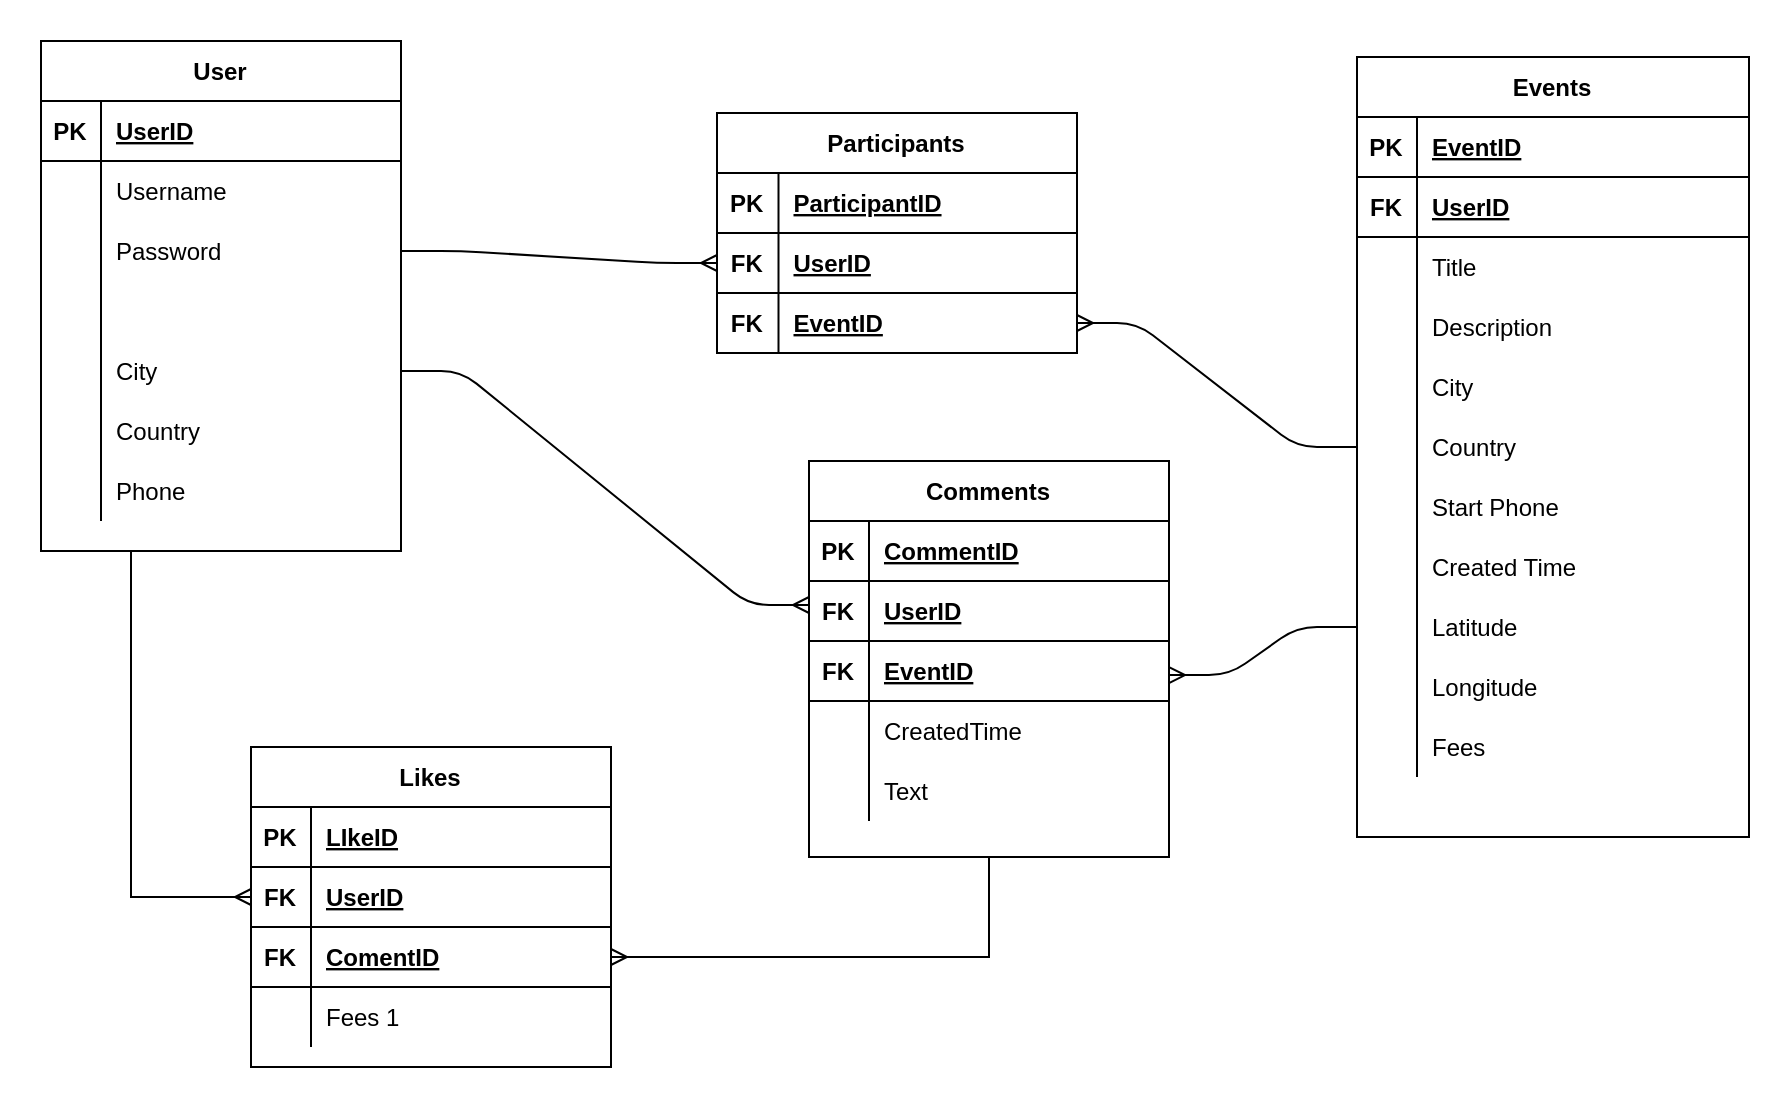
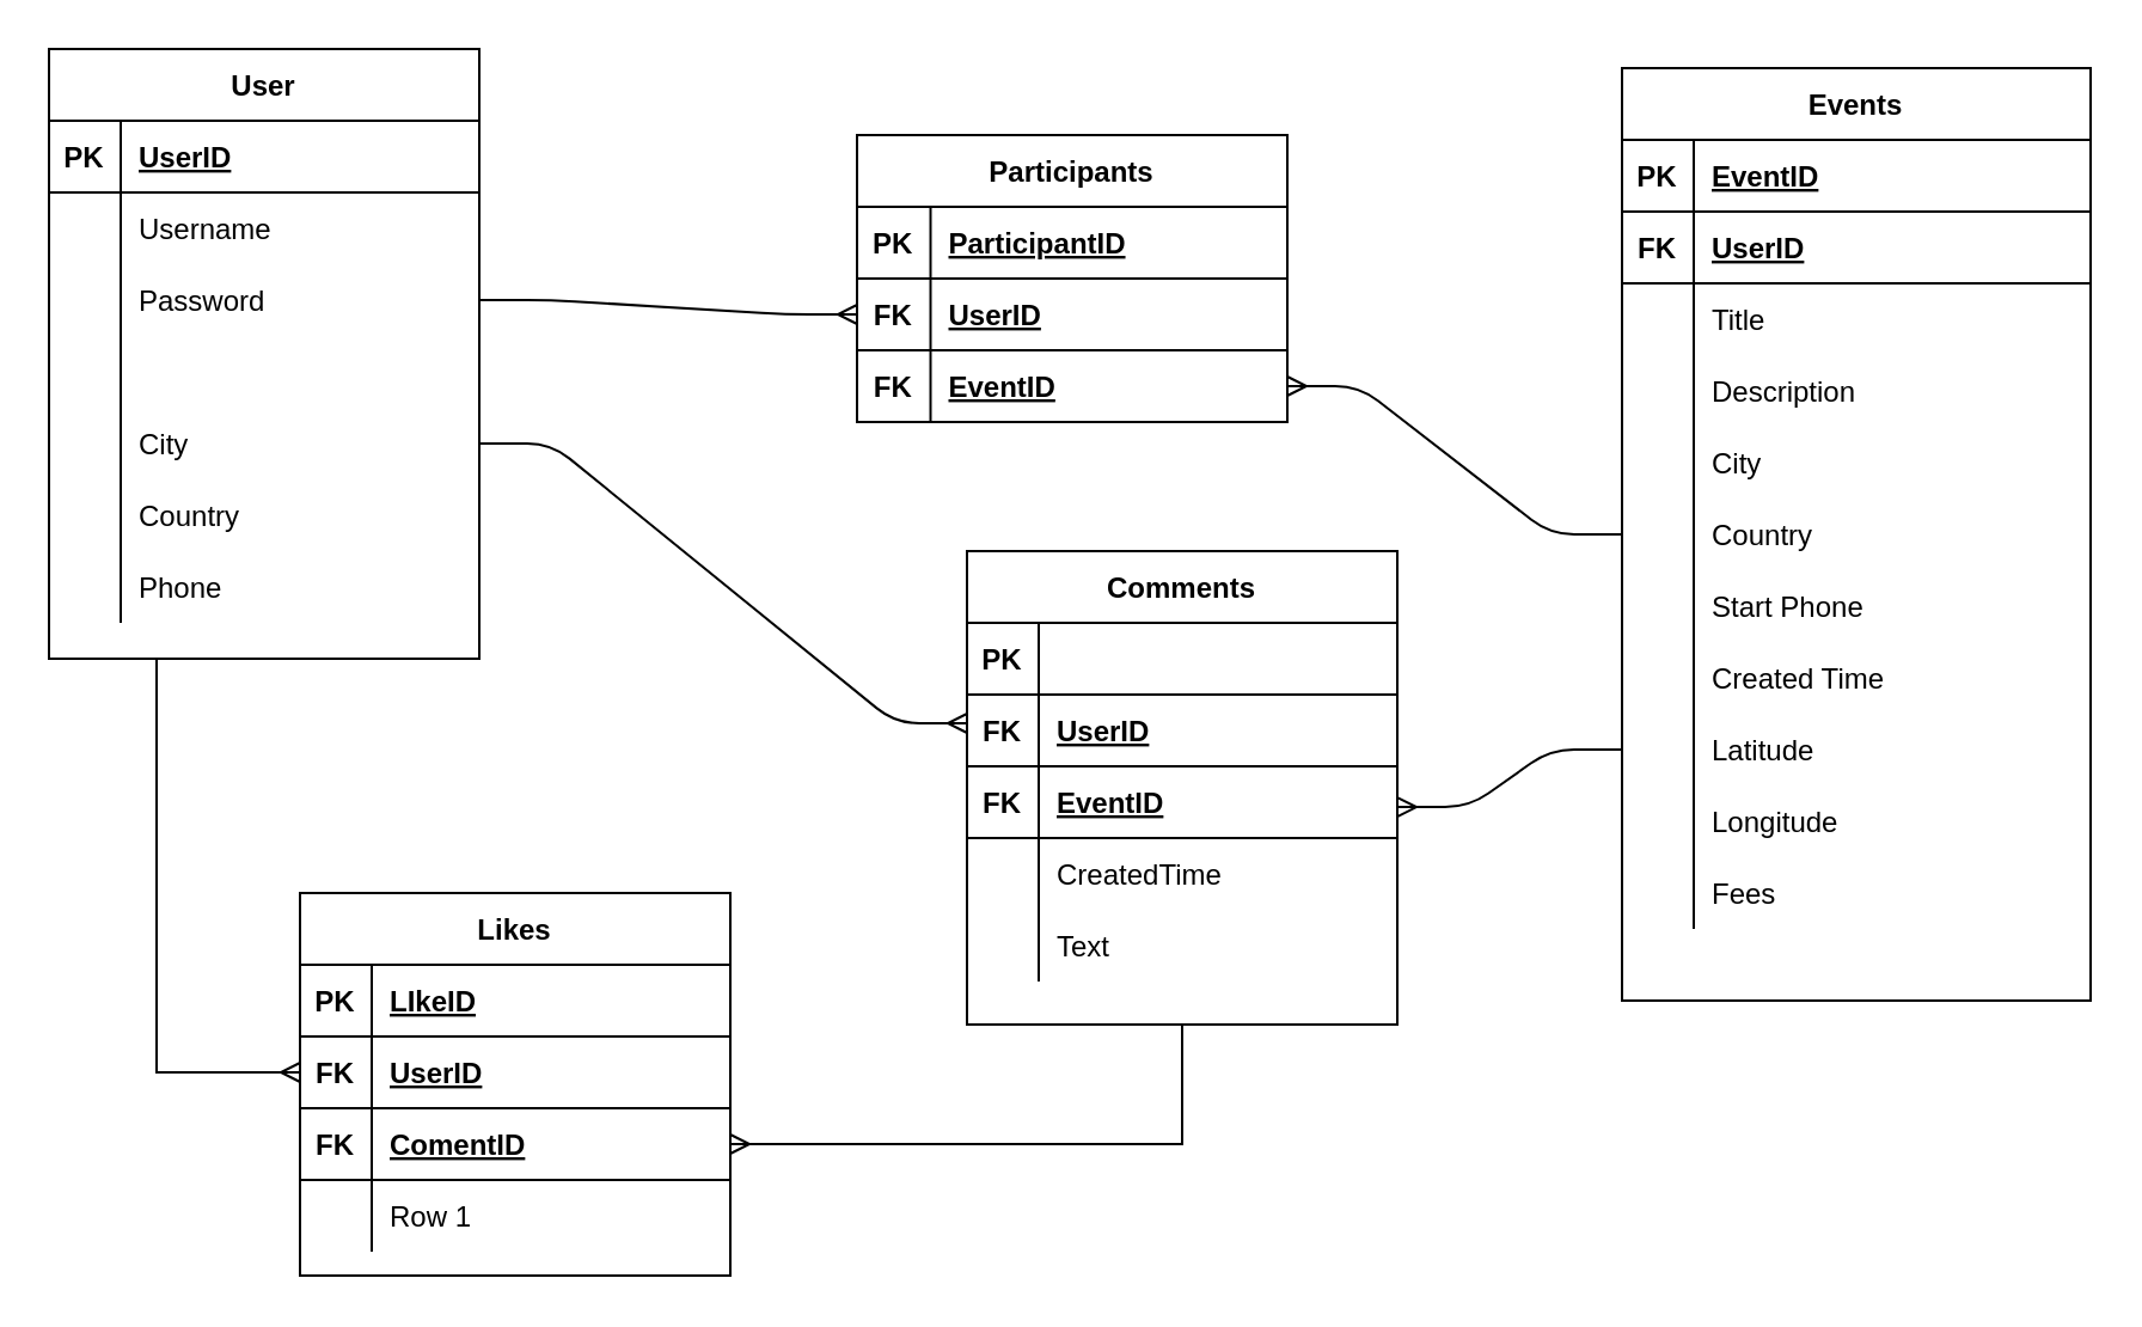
- <mxCell id="74" value="CommentID" style="shape=partialRectangle;connectable=0;fillColor=none;top=0;left=0;bottom=0;right=0;align=left;spacingLeft=6;fontStyle=5;overflow=hidden;" parent="72" vertex="1"><mxGeometry x="30" width="150" height="30" as="geometry" /></mxCell>
- <mxCell id="103" value="Fees 1" style="shape=partialRectangle;connectable=0;fillColor=none;top=0;left=0;bottom=0;right=0;align=left;spacingLeft=6;overflow=hidden;" parent="101" vertex="1"><mxGeometry x="30" width="150" height="30" as="geometry" /></mxCell>
+ <mxCell id="103" value="Row 1" style="shape=partialRectangle;connectable=0;fillColor=none;top=0;left=0;bottom=0;right=0;align=left;spacingLeft=6;overflow=hidden;" parent="101" vertex="1"><mxGeometry x="30" width="150" height="30" as="geometry" /></mxCell>
